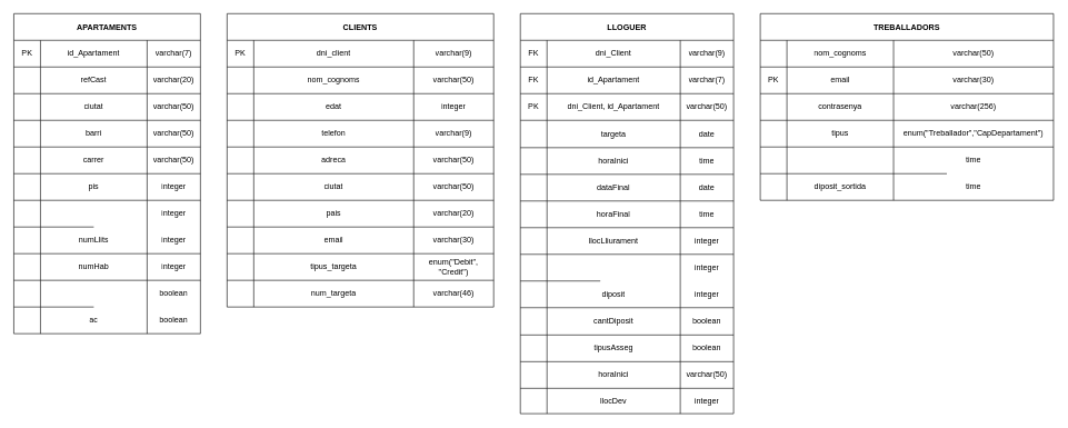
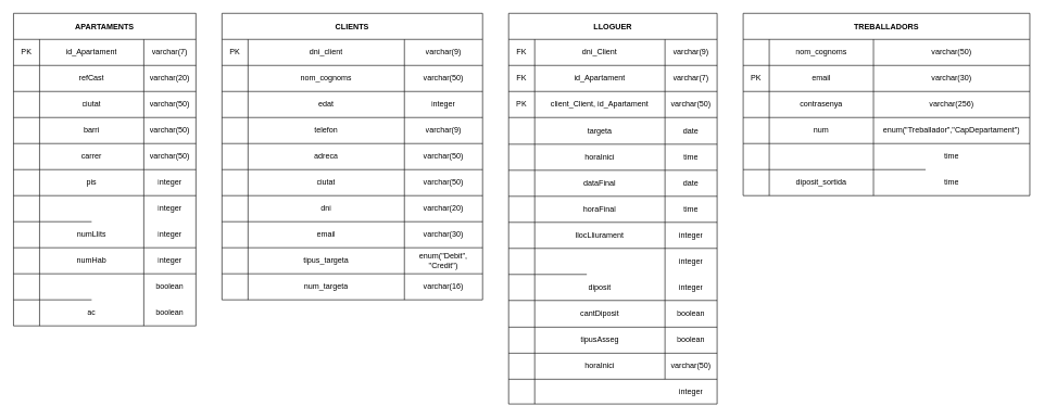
- <mxCell id="97" value="dni_Client, id_Apartament" style="shape=partialRectangle;html=1;whiteSpace=wrap;connectable=0;fillColor=none;top=0;left=0;bottom=0;right=0;overflow=hidden;pointerEvents=1;" parent="95" vertex="1"><mxGeometry x="40" width="200" height="40" as="geometry"><mxRectangle width="200" height="40" as="alternateBounds" /></mxGeometry></mxCell>
+ <mxCell id="97" value="client_Client, id_Apartament" style="shape=partialRectangle;html=1;whiteSpace=wrap;connectable=0;fillColor=none;top=0;left=0;bottom=0;right=0;overflow=hidden;pointerEvents=1;" parent="95" vertex="1"><mxGeometry x="40" width="200" height="40" as="geometry"><mxRectangle width="200" height="40" as="alternateBounds" /></mxGeometry></mxCell>
- <mxCell id="157" value="tipus" style="shape=partialRectangle;html=1;whiteSpace=wrap;connectable=0;fillColor=none;top=0;left=0;bottom=0;right=0;overflow=hidden;pointerEvents=1;" parent="155" vertex="1"><mxGeometry x="40" width="160" height="40" as="geometry"><mxRectangle width="160" height="40" as="alternateBounds" /></mxGeometry></mxCell>
+ <mxCell id="157" value="num" style="shape=partialRectangle;html=1;whiteSpace=wrap;connectable=0;fillColor=none;top=0;left=0;bottom=0;right=0;overflow=hidden;pointerEvents=1;" parent="155" vertex="1"><mxGeometry x="40" width="160" height="40" as="geometry"><mxRectangle width="160" height="40" as="alternateBounds" /></mxGeometry></mxCell>
- <mxCell id="72" value="pais" style="shape=partialRectangle;html=1;whiteSpace=wrap;connectable=0;fillColor=none;top=0;left=0;bottom=0;right=0;overflow=hidden;pointerEvents=1;" parent="70" vertex="1"><mxGeometry x="40" width="240" height="40" as="geometry"><mxRectangle width="240" height="40" as="alternateBounds" /></mxGeometry></mxCell>
+ <mxCell id="72" value="dni" style="shape=partialRectangle;html=1;whiteSpace=wrap;connectable=0;fillColor=none;top=0;left=0;bottom=0;right=0;overflow=hidden;pointerEvents=1;" parent="70" vertex="1"><mxGeometry x="40" width="240" height="40" as="geometry"><mxRectangle width="240" height="40" as="alternateBounds" /></mxGeometry></mxCell>
- <mxCell id="85" value="varchar(46)" style="shape=partialRectangle;html=1;whiteSpace=wrap;connectable=0;fillColor=none;top=0;left=0;bottom=0;right=0;overflow=hidden;pointerEvents=1;" parent="82" vertex="1"><mxGeometry x="280" width="120" height="40" as="geometry"><mxRectangle width="120" height="40" as="alternateBounds" /></mxGeometry></mxCell>
+ <mxCell id="85" value="varchar(16)" style="shape=partialRectangle;html=1;whiteSpace=wrap;connectable=0;fillColor=none;top=0;left=0;bottom=0;right=0;overflow=hidden;pointerEvents=1;" parent="82" vertex="1"><mxGeometry x="280" width="120" height="40" as="geometry"><mxRectangle width="120" height="40" as="alternateBounds" /></mxGeometry></mxCell>
- <mxCell id="140" value="llocDev" style="shape=partialRectangle;html=1;whiteSpace=wrap;connectable=0;fillColor=none;top=0;left=0;bottom=0;right=0;overflow=hidden;pointerEvents=1;" parent="138" vertex="1"><mxGeometry x="40" width="200" height="38" as="geometry"><mxRectangle width="200" height="38" as="alternateBounds" /></mxGeometry></mxCell>
